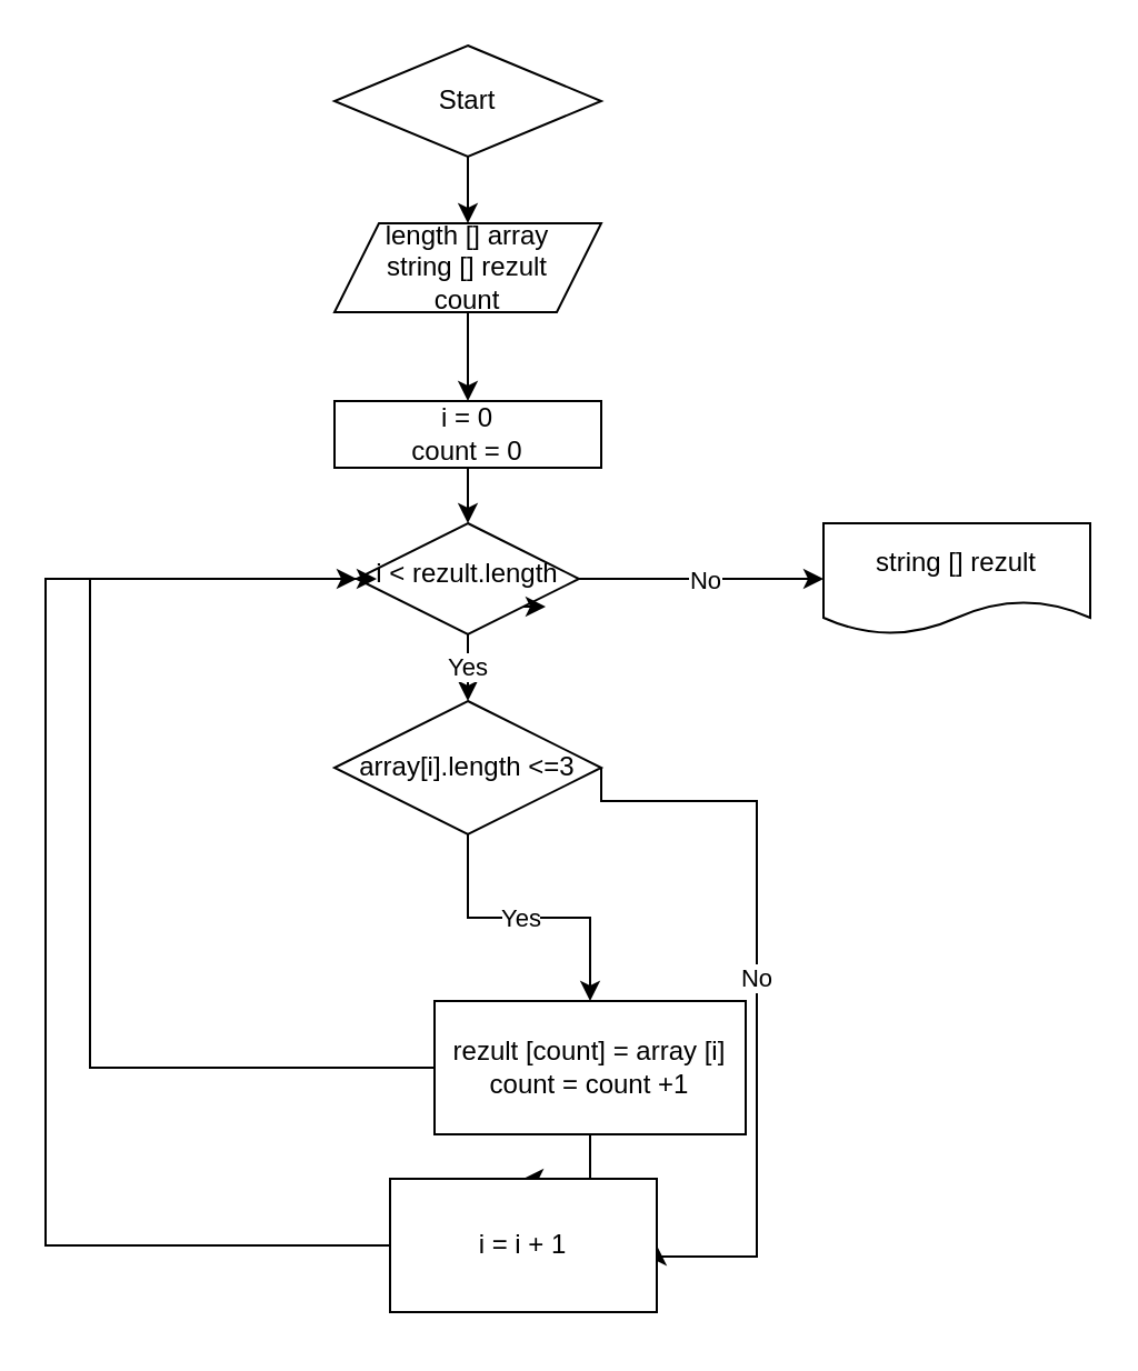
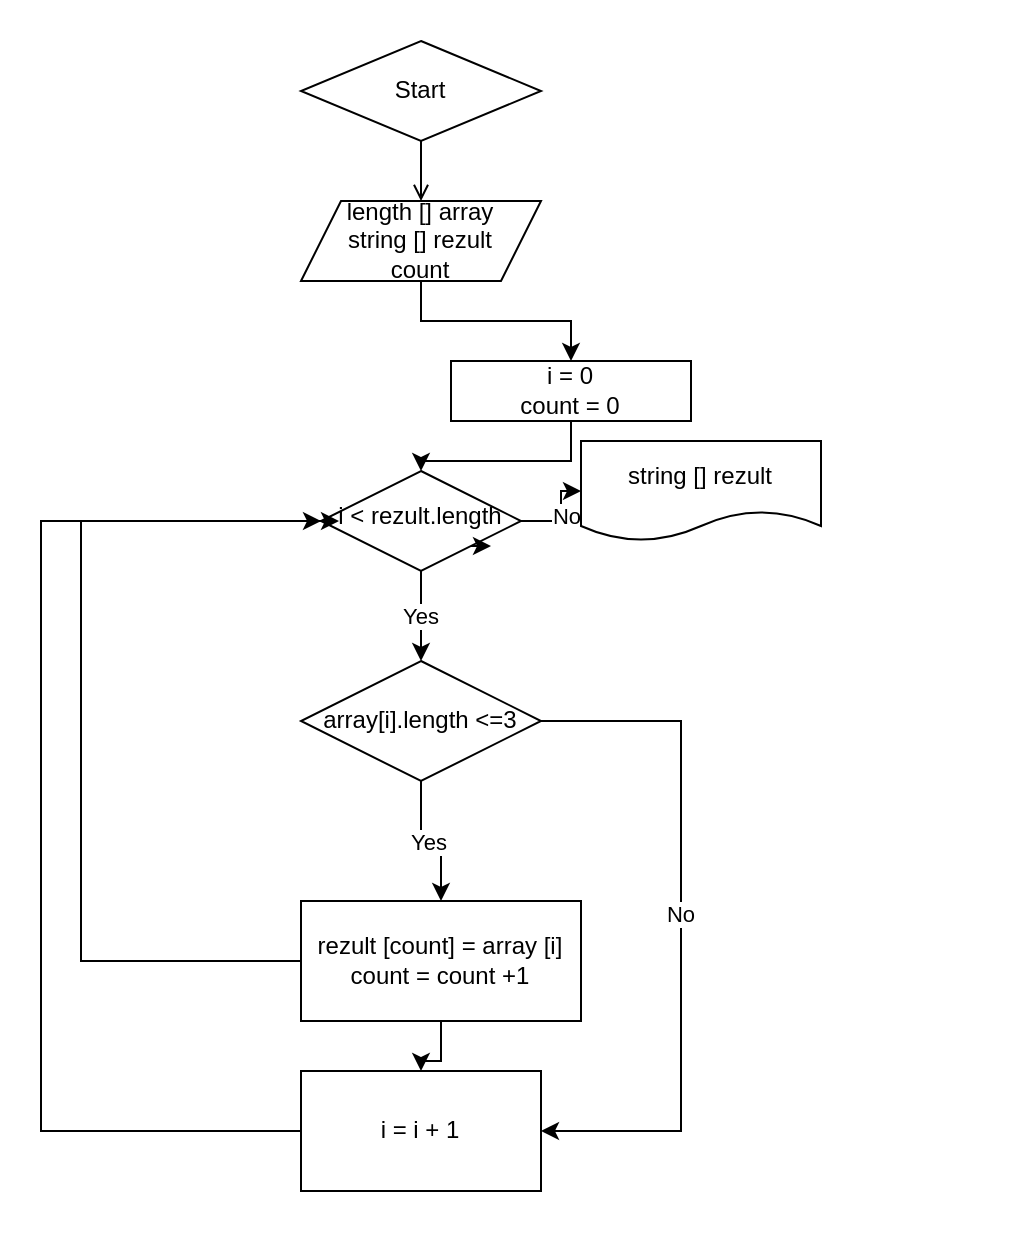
- <mxCell id="6" value="" style="edgeStyle=orthogonalEdgeStyle;rounded=0;orthogonalLoop=1;jettySize=auto;html=1;" edge="1" parent="1" source="7" target="9"><mxGeometry relative="1" as="geometry" /></mxCell>
+ <mxCell id="6" value="" style="edgeStyle=orthogonalEdgeStyle;rounded=0;orthogonalLoop=1;jettySize=auto;html=1;endArrow=open;" edge="1" parent="1" source="7" target="9"><mxGeometry relative="1" as="geometry" /></mxCell>
- <mxCell id="11" value="i = 0&lt;div&gt;count = 0&lt;/div&gt;" style="rounded=0;whiteSpace=wrap;html=1;" vertex="1" parent="1"><mxGeometry x="150" y="180" width="120" height="30" as="geometry" /></mxCell>
+ <mxCell id="11" value="i = 0&lt;div&gt;count = 0&lt;/div&gt;" style="rounded=0;whiteSpace=wrap;html=1;" vertex="1" parent="1"><mxGeometry x="225" y="180" width="120" height="30" as="geometry" /></mxCell>
- <mxCell id="23" value="string [] rezult" style="shape=document;whiteSpace=wrap;html=1;boundedLbl=1;" vertex="1" parent="1"><mxGeometry x="370" y="235" width="120" height="50" as="geometry" /></mxCell>
+ <mxCell id="23" value="string [] rezult" style="shape=document;whiteSpace=wrap;html=1;boundedLbl=1;" vertex="1" parent="1"><mxGeometry x="290" y="220" width="120" height="50" as="geometry" /></mxCell>
- <mxCell id="16" value="array[i].length &amp;lt;=3" style="rhombus;whiteSpace=wrap;html=1;" vertex="1" parent="1"><mxGeometry x="150" y="315" width="120" height="60" as="geometry" /></mxCell>
+ <mxCell id="16" value="array[i].length &amp;lt;=3" style="rhombus;whiteSpace=wrap;html=1;" vertex="1" parent="1"><mxGeometry x="150" y="330" width="120" height="60" as="geometry" /></mxCell>
- <mxCell id="19" value="rezult [count] = array [i]&lt;div&gt;count = count +1&lt;/div&gt;" style="rounded=0;whiteSpace=wrap;html=1;" vertex="1" parent="1"><mxGeometry x="195" y="450" width="140" height="60" as="geometry" /></mxCell>
+ <mxCell id="19" value="rezult [count] = array [i]&lt;div&gt;count = count +1&lt;/div&gt;" style="rounded=0;whiteSpace=wrap;html=1;" vertex="1" parent="1"><mxGeometry x="150" y="450" width="140" height="60" as="geometry" /></mxCell>
- <mxCell id="21" value="i = i + 1" style="whiteSpace=wrap;html=1;rounded=0;" vertex="1" parent="1"><mxGeometry x="175" y="530" width="120" height="60" as="geometry" /></mxCell>
+ <mxCell id="21" value="i = i + 1" style="whiteSpace=wrap;html=1;rounded=0;" vertex="1" parent="1"><mxGeometry x="150" y="535" width="120" height="60" as="geometry" /></mxCell>
